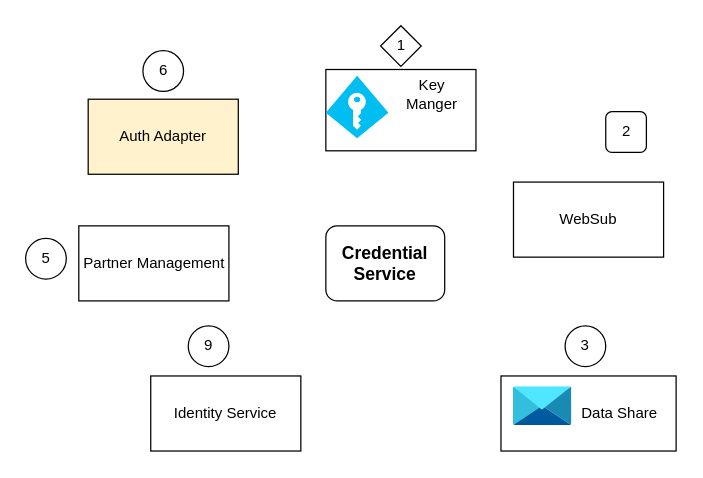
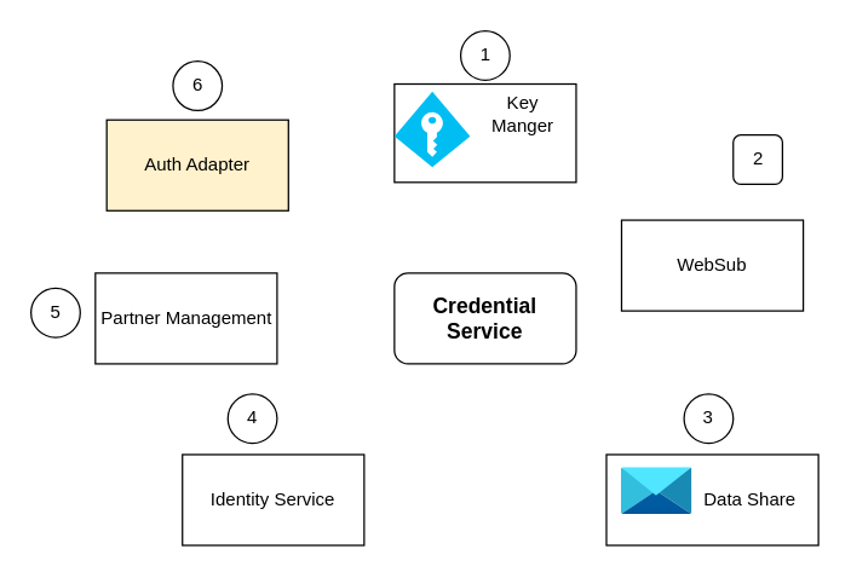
- <mxCell id="10" value="1" style="rhombus;whiteSpace=wrap;html=1;aspect=fixed;" vertex="1" parent="1"><mxGeometry x="303.75" y="20" width="32.5" height="32.5" as="geometry" /></mxCell>
+ <mxCell id="10" value="1" style="ellipse;whiteSpace=wrap;html=1;aspect=fixed;" vertex="1" parent="1"><mxGeometry x="303.75" y="20" width="32.5" height="32.5" as="geometry" /></mxCell>
- <mxCell id="18" value="&lt;b&gt;&lt;font style=&quot;font-size: 14px&quot;&gt;Credential Service&lt;/font&gt;&lt;/b&gt;" style="rounded=1;whiteSpace=wrap;html=1;" vertex="1" parent="1"><mxGeometry x="260" y="180" width="95" height="60" as="geometry" /></mxCell>
+ <mxCell id="18" value="&lt;b&gt;&lt;font style=&quot;font-size: 14px&quot;&gt;Credential Service&lt;/font&gt;&lt;/b&gt;" style="rounded=1;whiteSpace=wrap;html=1;" vertex="1" parent="1"><mxGeometry x="260" y="180" width="120" height="60" as="geometry" /></mxCell>
- <mxCell id="6" value="9" style="ellipse;whiteSpace=wrap;html=1;aspect=fixed;" vertex="1" parent="1"><mxGeometry x="150" y="260" width="32.5" height="32.5" as="geometry" /></mxCell>
+ <mxCell id="6" value="4" style="ellipse;whiteSpace=wrap;html=1;aspect=fixed;" vertex="1" parent="1"><mxGeometry x="150" y="260" width="32.5" height="32.5" as="geometry" /></mxCell>
